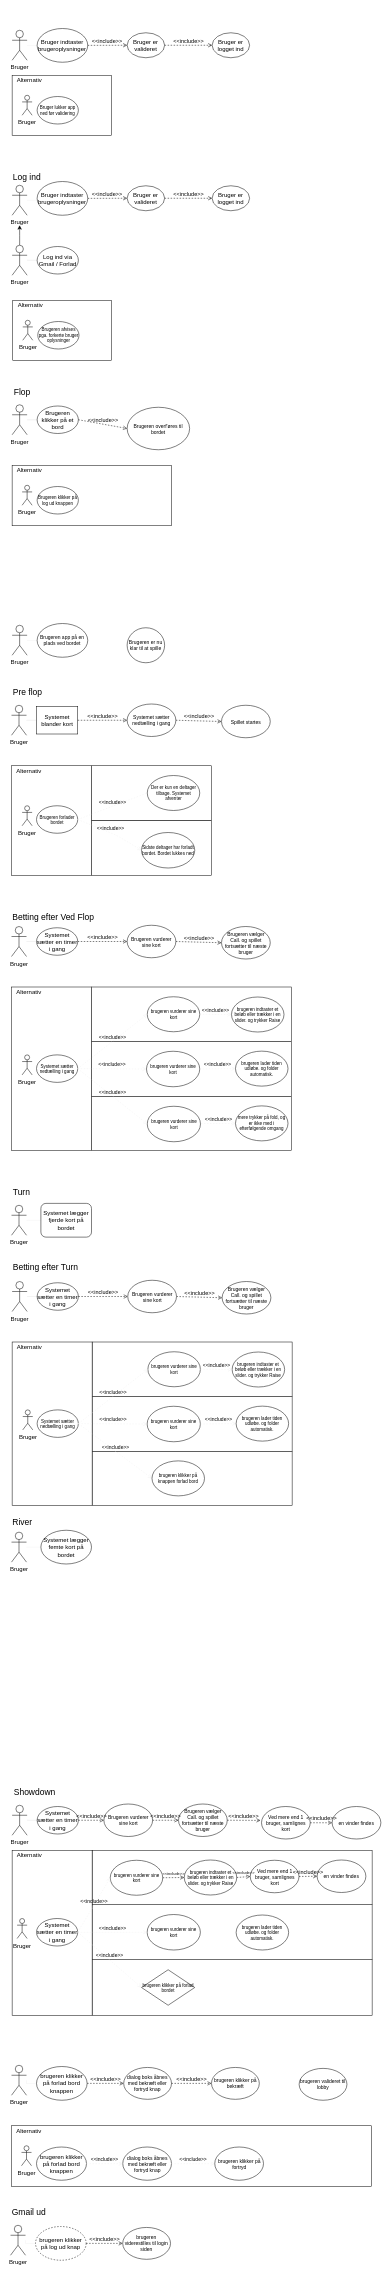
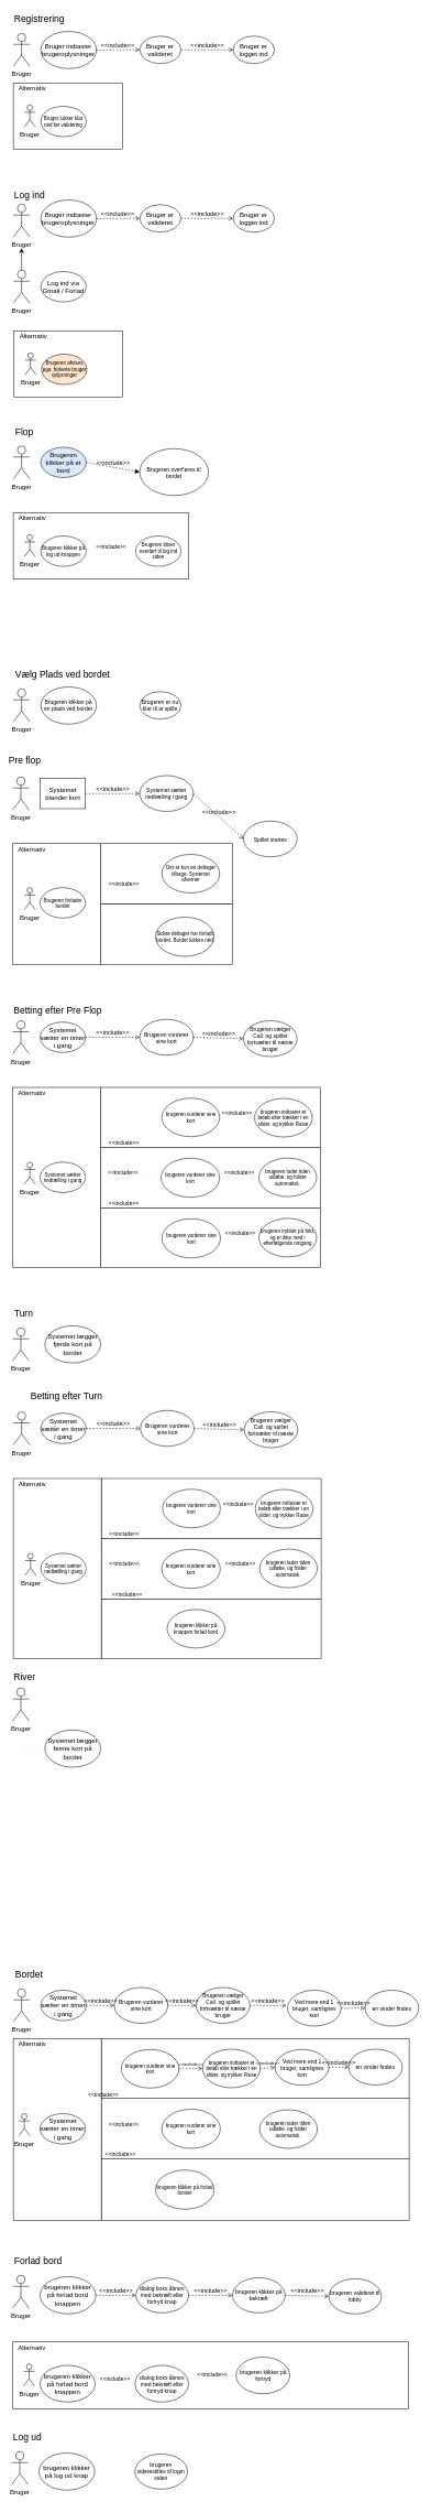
+ <mxCell id="23" value="Registrering" style="text;html=1;strokeColor=none;fillColor=none;align=left;verticalAlign=middle;whiteSpace=wrap;rounded=0;fontSize=17;" parent="1" vertex="1"><mxGeometry x="23.25" y="20" width="110" height="30" as="geometry" /></mxCell>
- <mxCell id="16" value="Bruger lukker app ned før validering" style="ellipse;whiteSpace=wrap;html=1;fontSize=9;" parent="1" vertex="1"><mxGeometry x="73.25" y="192.5" width="82.5" height="55" as="geometry" /></mxCell>
+ <mxCell id="16" value="Bruger lukker klar ned før validering" style="ellipse;whiteSpace=wrap;html=1;fontSize=9;" parent="1" vertex="1"><mxGeometry x="73.25" y="192.5" width="82.5" height="55" as="geometry" /></mxCell>
- <mxCell id="28" value="Brugeren afvises pga. forkerte bruger oplysninger" style="ellipse;whiteSpace=wrap;html=1;fontSize=9;" parent="1" vertex="1"><mxGeometry x="74.5" y="642.5" width="82.5" height="55" as="geometry" /></mxCell>
+ <mxCell id="28" value="Brugeren afvises pga. forkerte bruger oplysninger" style="ellipse;whiteSpace=wrap;html=1;fontSize=9;fillColor=#ffe6cc;" parent="1" vertex="1"><mxGeometry x="74.5" y="642.5" width="82.5" height="55" as="geometry" /></mxCell>
- <mxCell id="31" value="Brugeren klikker på et bord" style="ellipse;whiteSpace=wrap;html=1;" parent="1" vertex="1"><mxGeometry x="73.25" y="811.5" width="82.5" height="55" as="geometry" /></mxCell>
+ <mxCell id="31" value="Brugeren klikker på et bord" style="ellipse;whiteSpace=wrap;html=1;fillColor=#dae8fc;" parent="1" vertex="1"><mxGeometry x="73.25" y="811.5" width="82.5" height="55" as="geometry" /></mxCell>
- <mxCell id="33" value="&amp;lt;&amp;lt;include&amp;gt;&amp;gt;" style="edgeStyle=none;html=1;endArrow=open;verticalAlign=bottom;dashed=1;labelBackgroundColor=none;exitX=1;exitY=0.5;exitDx=0;exitDy=0;entryX=0;entryY=0.5;entryDx=0;entryDy=0;" parent="1" source="31" target="32" edge="1"><mxGeometry width="160" relative="1" as="geometry"><mxPoint x="183.25" y="849" as="sourcePoint" /><mxPoint x="343.25" y="849" as="targetPoint" /></mxGeometry></mxCell>
+ <mxCell id="33" value="&amp;lt;&amp;lt;include&amp;gt;&amp;gt;" style="edgeStyle=none;html=1;endArrow=block;verticalAlign=bottom;dashed=1;labelBackgroundColor=none;exitX=1;exitY=0.5;exitDx=0;exitDy=0;entryX=0;entryY=0.5;entryDx=0;entryDy=0;" parent="1" source="31" target="32" edge="1"><mxGeometry width="160" relative="1" as="geometry"><mxPoint x="183.25" y="849" as="sourcePoint" /><mxPoint x="343.25" y="849" as="targetPoint" /></mxGeometry></mxCell>
+ <mxCell id="40" value="&amp;lt;&amp;lt;include&amp;gt;&amp;gt;" style="edgeStyle=none;html=1;endArrow=open;verticalAlign=bottom;dashed=1;labelBackgroundColor=none;strokeColor=#f0f0f0;fontSize=10;exitX=1;exitY=0.5;exitDx=0;exitDy=0;entryX=0;entryY=0.5;entryDx=0;entryDy=0;" parent="1" source="37" target="39" edge="1"><mxGeometry width="160" relative="1" as="geometry"><mxPoint x="172" y="950" as="sourcePoint" /><mxPoint x="332" y="950" as="targetPoint" /></mxGeometry></mxCell>
+ <mxCell id="39" value="Brugeren bliver overført til log ind siden" style="ellipse;whiteSpace=wrap;html=1;fontSize=9;" parent="1" vertex="1"><mxGeometry x="245.75" y="972.5" width="82.5" height="55" as="geometry" /></mxCell>
+ <mxCell id="45" value="Vælg Plads ved bordet" style="text;html=1;strokeColor=none;fillColor=none;align=left;verticalAlign=middle;whiteSpace=wrap;rounded=0;fontSize=17;" parent="1" vertex="1"><mxGeometry x="24.5" y="1210" width="197.5" height="30" as="geometry" /></mxCell>
- <mxCell id="43" value="Brugeren app på en plads ved bordet" style="ellipse;whiteSpace=wrap;html=1;fontSize=10;" parent="1" vertex="1"><mxGeometry x="73.25" y="1246.5" width="101.25" height="67.5" as="geometry" /></mxCell>
+ <mxCell id="43" value="Brugeren klikker på en plads ved bordet" style="ellipse;whiteSpace=wrap;html=1;fontSize=10;" parent="1" vertex="1"><mxGeometry x="73.25" y="1246.5" width="101.25" height="67.5" as="geometry" /></mxCell>
- <mxCell id="44" value="Brugeren er nu klar til at spille" style="ellipse;whiteSpace=wrap;html=1;fontSize=10;" parent="1" vertex="1"><mxGeometry x="253.25" y="1255" width="75" height="70" as="geometry" /></mxCell>
+ <mxCell id="44" value="Brugeren er nu klar til at spille" style="ellipse;whiteSpace=wrap;html=1;fontSize=10;" parent="1" vertex="1"><mxGeometry x="253.25" y="1255" width="75" height="50" as="geometry" /></mxCell>
- <mxCell id="60" value="Pre flop" style="text;html=1;strokeColor=none;fillColor=none;align=left;verticalAlign=middle;whiteSpace=wrap;rounded=0;fontSize=17;" parent="1" vertex="1"><mxGeometry x="23.25" y="1370" width="110" height="30" as="geometry" /></mxCell>
+ <mxCell id="60" value="Pre flop" style="text;html=1;strokeColor=none;fillColor=none;align=left;verticalAlign=middle;whiteSpace=wrap;rounded=0;fontSize=17;" parent="1" vertex="1"><mxGeometry x="13.25" y="1365" width="110" height="30" as="geometry" /></mxCell>
- <mxCell id="63" value="Spillet startes" style="ellipse;whiteSpace=wrap;html=1;fontSize=10;" parent="1" vertex="1"><mxGeometry x="442" y="1410" width="97.5" height="65" as="geometry" /></mxCell>
+ <mxCell id="63" value="Spillet startes" style="ellipse;whiteSpace=wrap;html=1;fontSize=10;" parent="1" vertex="1"><mxGeometry x="442" y="1490" width="97.5" height="65" as="geometry" /></mxCell>
- <mxCell id="66" value="&amp;lt;&amp;lt;include&amp;gt;&amp;gt;" style="edgeStyle=none;html=1;endArrow=open;verticalAlign=bottom;dashed=1;labelBackgroundColor=none;strokeColor=#f0f0f0;fontSize=10;exitX=1;exitY=0.5;exitDx=0;exitDy=0;entryX=0;entryY=0.5;entryDx=0;entryDy=0;" parent="1" source="59" target="65" edge="1"><mxGeometry width="160" relative="1" as="geometry"><mxPoint x="164.5" y="1611" as="sourcePoint" /><mxPoint x="313.5" y="1600.5" as="targetPoint" /><Array as="points"><mxPoint x="232" y="1670" /></Array></mxGeometry></mxCell>
- <mxCell id="84" value="Betting efter Ved Flop" style="text;html=1;strokeColor=none;fillColor=none;align=left;verticalAlign=middle;whiteSpace=wrap;rounded=0;fontSize=17;" vertex="1" parent="1"><mxGeometry x="22" y="1820" width="200" height="30" as="geometry" /></mxCell>
+ <mxCell id="84" value="Betting efter Pre Flop" style="text;html=1;strokeColor=none;fillColor=none;align=left;verticalAlign=middle;whiteSpace=wrap;rounded=0;fontSize=17;" vertex="1" parent="1"><mxGeometry x="22" y="1820" width="200" height="30" as="geometry" /></mxCell>
- <mxCell id="92" value="mere trykker på fold, og er ikke med i efterfølgende omgang" style="ellipse;whiteSpace=wrap;html=1;fontSize=9;" vertex="1" parent="1"><mxGeometry x="470" y="2211.25" width="105" height="70" as="geometry" /></mxCell>
+ <mxCell id="92" value="brugeren trykker på fold, og er ikke med i efterfølgende omgang" style="ellipse;whiteSpace=wrap;html=1;fontSize=9;" vertex="1" parent="1"><mxGeometry x="470" y="2211.25" width="105" height="70" as="geometry" /></mxCell>
- <mxCell id="95" value="Systemet lægger fjerde kort på bordet" style="whiteSpace=wrap;html=1;rounded=1;" vertex="1" parent="1"><mxGeometry x="80.75" y="2406.25" width="101.25" height="67.5" as="geometry" /></mxCell>
+ <mxCell id="95" value="Systemet lægger fjerde kort på bordet" style="ellipse;whiteSpace=wrap;html=1;" vertex="1" parent="1"><mxGeometry x="80.75" y="2406.25" width="101.25" height="67.5" as="geometry" /></mxCell>
- <mxCell id="97" value="Betting efter Turn" style="text;html=1;strokeColor=none;fillColor=none;align=left;verticalAlign=middle;whiteSpace=wrap;rounded=0;fontSize=17;" vertex="1" parent="1"><mxGeometry x="23.25" y="2520" width="198.75" height="30" as="geometry" /></mxCell>
+ <mxCell id="97" value="Betting efter Turn" style="text;html=1;strokeColor=none;fillColor=none;align=left;verticalAlign=middle;whiteSpace=wrap;rounded=0;fontSize=17;" vertex="1" parent="1"><mxGeometry x="53.25" y="2520" width="198.75" height="30" as="geometry" /></mxCell>
- <mxCell id="124" value="Systemet lægger femte kort på bordet" style="ellipse;whiteSpace=wrap;html=1;" vertex="1" parent="1"><mxGeometry x="80.75" y="3060" width="101.25" height="67.5" as="geometry" /></mxCell>
+ <mxCell id="124" value="Systemet lægger femte kort på bordet" style="ellipse;whiteSpace=wrap;html=1;" vertex="1" parent="1"><mxGeometry x="80.75" y="3140" width="101.25" height="67.5" as="geometry" /></mxCell>
- <mxCell id="137" value="Showdown" style="text;html=1;strokeColor=none;fillColor=none;align=left;verticalAlign=middle;whiteSpace=wrap;rounded=0;fontSize=17;" vertex="1" parent="1"><mxGeometry x="24.5" y="3570" width="110" height="30" as="geometry" /></mxCell>
+ <mxCell id="137" value="Bordet" style="text;html=1;strokeColor=none;fillColor=none;align=left;verticalAlign=middle;whiteSpace=wrap;rounded=0;fontSize=17;" vertex="1" parent="1"><mxGeometry x="24.5" y="3570" width="110" height="30" as="geometry" /></mxCell>
- <mxCell id="155" value="brugeren klikker på forlad bordet" style="rhombus;whiteSpace=wrap;html=1;fontSize=9;" vertex="1" parent="1"><mxGeometry x="282" y="3939" width="106.5" height="71" as="geometry" /></mxCell>
+ <mxCell id="155" value="brugeren klikker på forlad bordet" style="ellipse;whiteSpace=wrap;html=1;fontSize=9;" vertex="1" parent="1"><mxGeometry x="282" y="3939" width="106.5" height="71" as="geometry" /></mxCell>
+ <mxCell id="166" value="Forlad bord" style="text;html=1;strokeColor=none;fillColor=none;align=left;verticalAlign=middle;whiteSpace=wrap;rounded=0;fontSize=17;" vertex="1" parent="1"><mxGeometry x="23.25" y="4090" width="110" height="30" as="geometry" /></mxCell>
+ <mxCell id="172" value="&amp;lt;&amp;lt;include&amp;gt;&amp;gt;" style="edgeStyle=none;html=1;endArrow=open;verticalAlign=bottom;dashed=1;labelBackgroundColor=none;exitX=1;exitY=0.5;exitDx=0;exitDy=0;entryX=0;entryY=0.5;entryDx=0;entryDy=0;" edge="1" target="171" parent="1" source="169"><mxGeometry width="160" relative="1" as="geometry"><mxPoint x="540.75" y="4166.255" as="sourcePoint" /><mxPoint x="600.12" y="4200.005" as="targetPoint" /></mxGeometry></mxCell>
- <mxCell id="174" value="&lt;span style=&quot;font-size: 10px&quot;&gt;brugeren klikker på fortryd&lt;/span&gt;" style="ellipse;whiteSpace=wrap;html=1;fontSize=9;" vertex="1" parent="1"><mxGeometry x="428.5" y="4293.5" width="97.5" height="66.5" as="geometry" /></mxCell>
+ <mxCell id="174" value="&lt;span style=&quot;font-size: 10px&quot;&gt;brugeren klikker på fortryd&lt;/span&gt;" style="ellipse;whiteSpace=wrap;html=1;fontSize=9;" vertex="1" parent="1"><mxGeometry x="428.5" y="4278.5" width="97.5" height="66.5" as="geometry" /></mxCell>
- <mxCell id="180" value="Gmail ud" style="text;html=1;strokeColor=none;fillColor=none;align=left;verticalAlign=middle;whiteSpace=wrap;rounded=0;fontSize=17;" vertex="1" parent="1"><mxGeometry x="21.31" y="4410" width="110" height="30" as="geometry" /></mxCell>
+ <mxCell id="180" value="Log ud" style="text;html=1;strokeColor=none;fillColor=none;align=left;verticalAlign=middle;whiteSpace=wrap;rounded=0;fontSize=17;" vertex="1" parent="1"><mxGeometry x="21.31" y="4410" width="110" height="30" as="geometry" /></mxCell>
- <mxCell id="177" value="brugeren klikker på log ud knap" style="ellipse;whiteSpace=wrap;html=1;dashed=1;" vertex="1" parent="1"><mxGeometry x="70.06" y="4452.5" width="101.25" height="67.5" as="geometry" /></mxCell>
+ <mxCell id="177" value="brugeren klikker på log ud knap" style="ellipse;whiteSpace=wrap;html=1;" vertex="1" parent="1"><mxGeometry x="70.06" y="4452.5" width="101.25" height="67.5" as="geometry" /></mxCell>
- <mxCell id="179" value="&amp;lt;&amp;lt;include&amp;gt;&amp;gt;" style="edgeStyle=none;html=1;endArrow=open;verticalAlign=bottom;dashed=1;labelBackgroundColor=none;exitX=1;exitY=0.5;exitDx=0;exitDy=0;entryX=0;entryY=0.5;entryDx=0;entryDy=0;" edge="1" source="177" target="178" parent="1"><mxGeometry width="160" relative="1" as="geometry"><mxPoint x="180.06" y="4490" as="sourcePoint" /><mxPoint x="340.06" y="4490" as="targetPoint" /></mxGeometry></mxCell>
